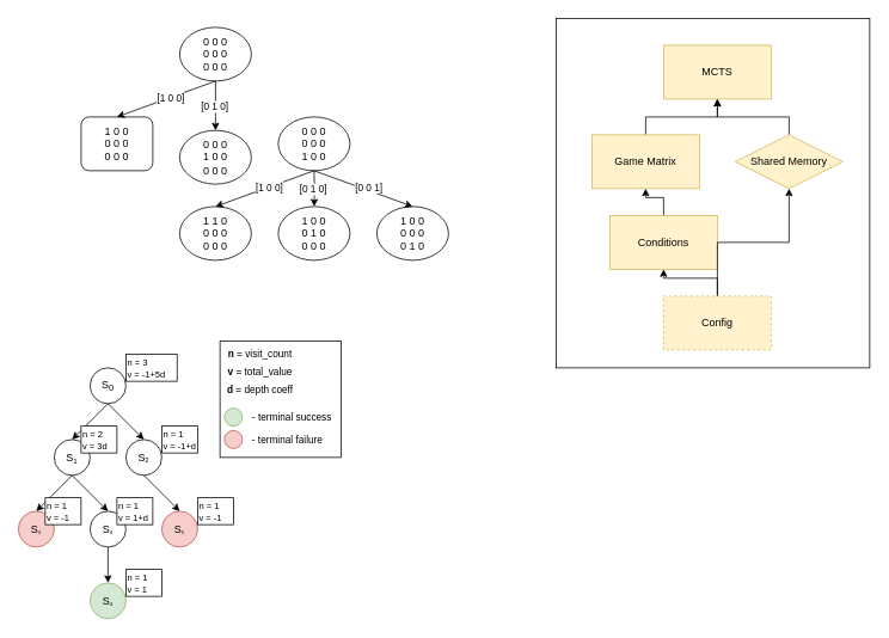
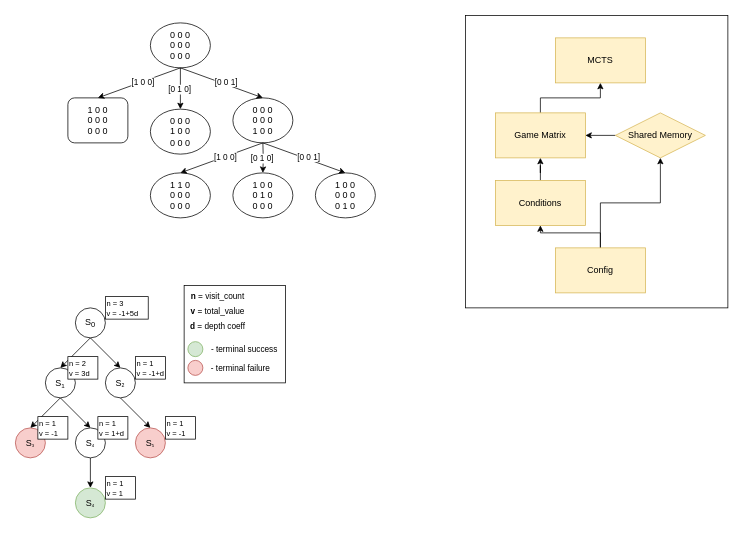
+ <mxCell id="11" value="" style="endArrow=classic;html=1;rounded=0;exitX=0.5;exitY=1;exitDx=0;exitDy=0;entryX=0.5;entryY=0;entryDx=0;entryDy=0;" edge="1" parent="1" source="5" target="8"><mxGeometry width="50" height="50" relative="1" as="geometry"><mxPoint x="210" y="160" as="sourcePoint" /><mxPoint x="260" y="110" as="targetPoint" /></mxGeometry></mxCell>
+ <mxCell id="12" value="[0 0 1]" style="edgeLabel;html=1;align=center;verticalAlign=middle;resizable=0;points=[];" vertex="1" connectable="0" parent="11"><mxGeometry x="-0.117" relative="1" as="geometry"><mxPoint x="12" y="1" as="offset" /></mxGeometry></mxCell>
- <mxCell id="69" style="edgeStyle=orthogonalEdgeStyle;rounded=0;orthogonalLoop=1;jettySize=auto;html=1;entryX=0.5;entryY=1;entryDx=0;entryDy=0;" edge="1" parent="1" source="70" target="64"><mxGeometry relative="1" as="geometry" /></mxCell>
+ <mxCell id="69" style="edgeStyle=orthogonalEdgeStyle;rounded=0;orthogonalLoop=1;jettySize=auto;html=1;" edge="1" parent="1" source="70" target="66"><mxGeometry relative="1" as="geometry" /></mxCell>
- <mxCell id="68" value="Conditions" style="rounded=0;whiteSpace=wrap;html=1;fillColor=#fff2cc;strokeColor=#d6b656;" vertex="1" parent="1"><mxGeometry x="680" y="240" width="120" height="60" as="geometry" /></mxCell>
+ <mxCell id="68" value="Conditions" style="rounded=0;whiteSpace=wrap;html=1;fillColor=#fff2cc;strokeColor=#d6b656;" vertex="1" parent="1"><mxGeometry x="660" y="240" width="120" height="60" as="geometry" /></mxCell>
- <mxCell id="73" value="Config" style="rounded=0;whiteSpace=wrap;html=1;fillColor=#fff2cc;strokeColor=#d6b656;dashed=1;" vertex="1" parent="1"><mxGeometry x="740" y="330" width="120" height="60" as="geometry" /></mxCell>
+ <mxCell id="73" value="Config" style="rounded=0;whiteSpace=wrap;html=1;fillColor=#fff2cc;strokeColor=#d6b656;" vertex="1" parent="1"><mxGeometry x="740" y="330" width="120" height="60" as="geometry" /></mxCell>
